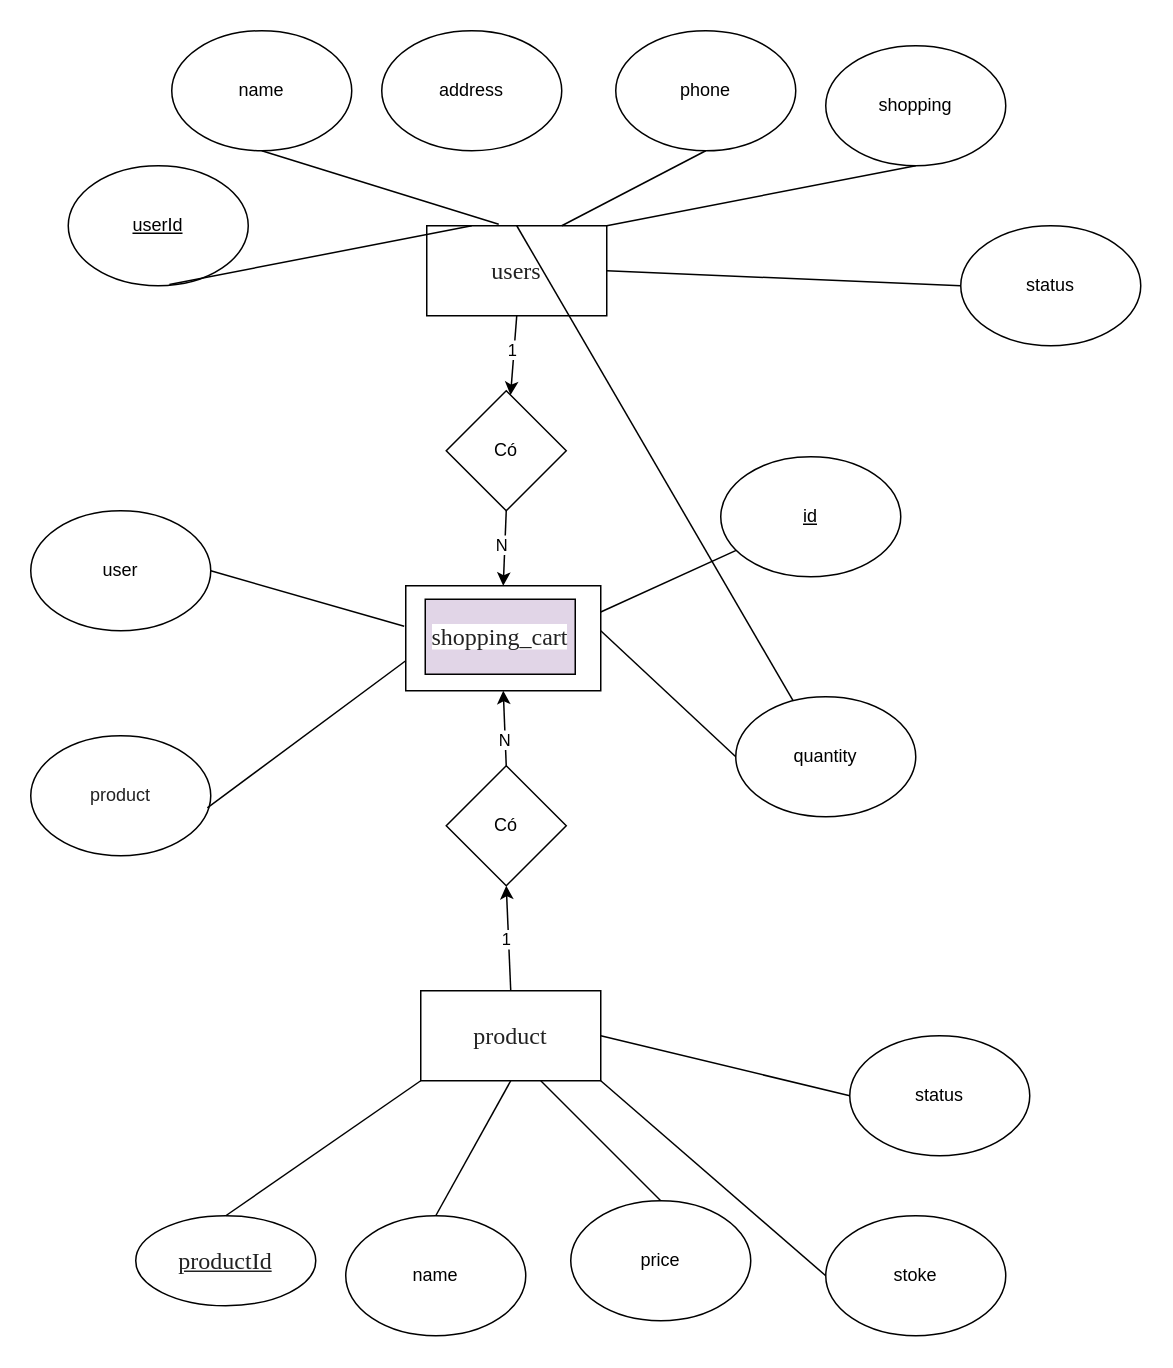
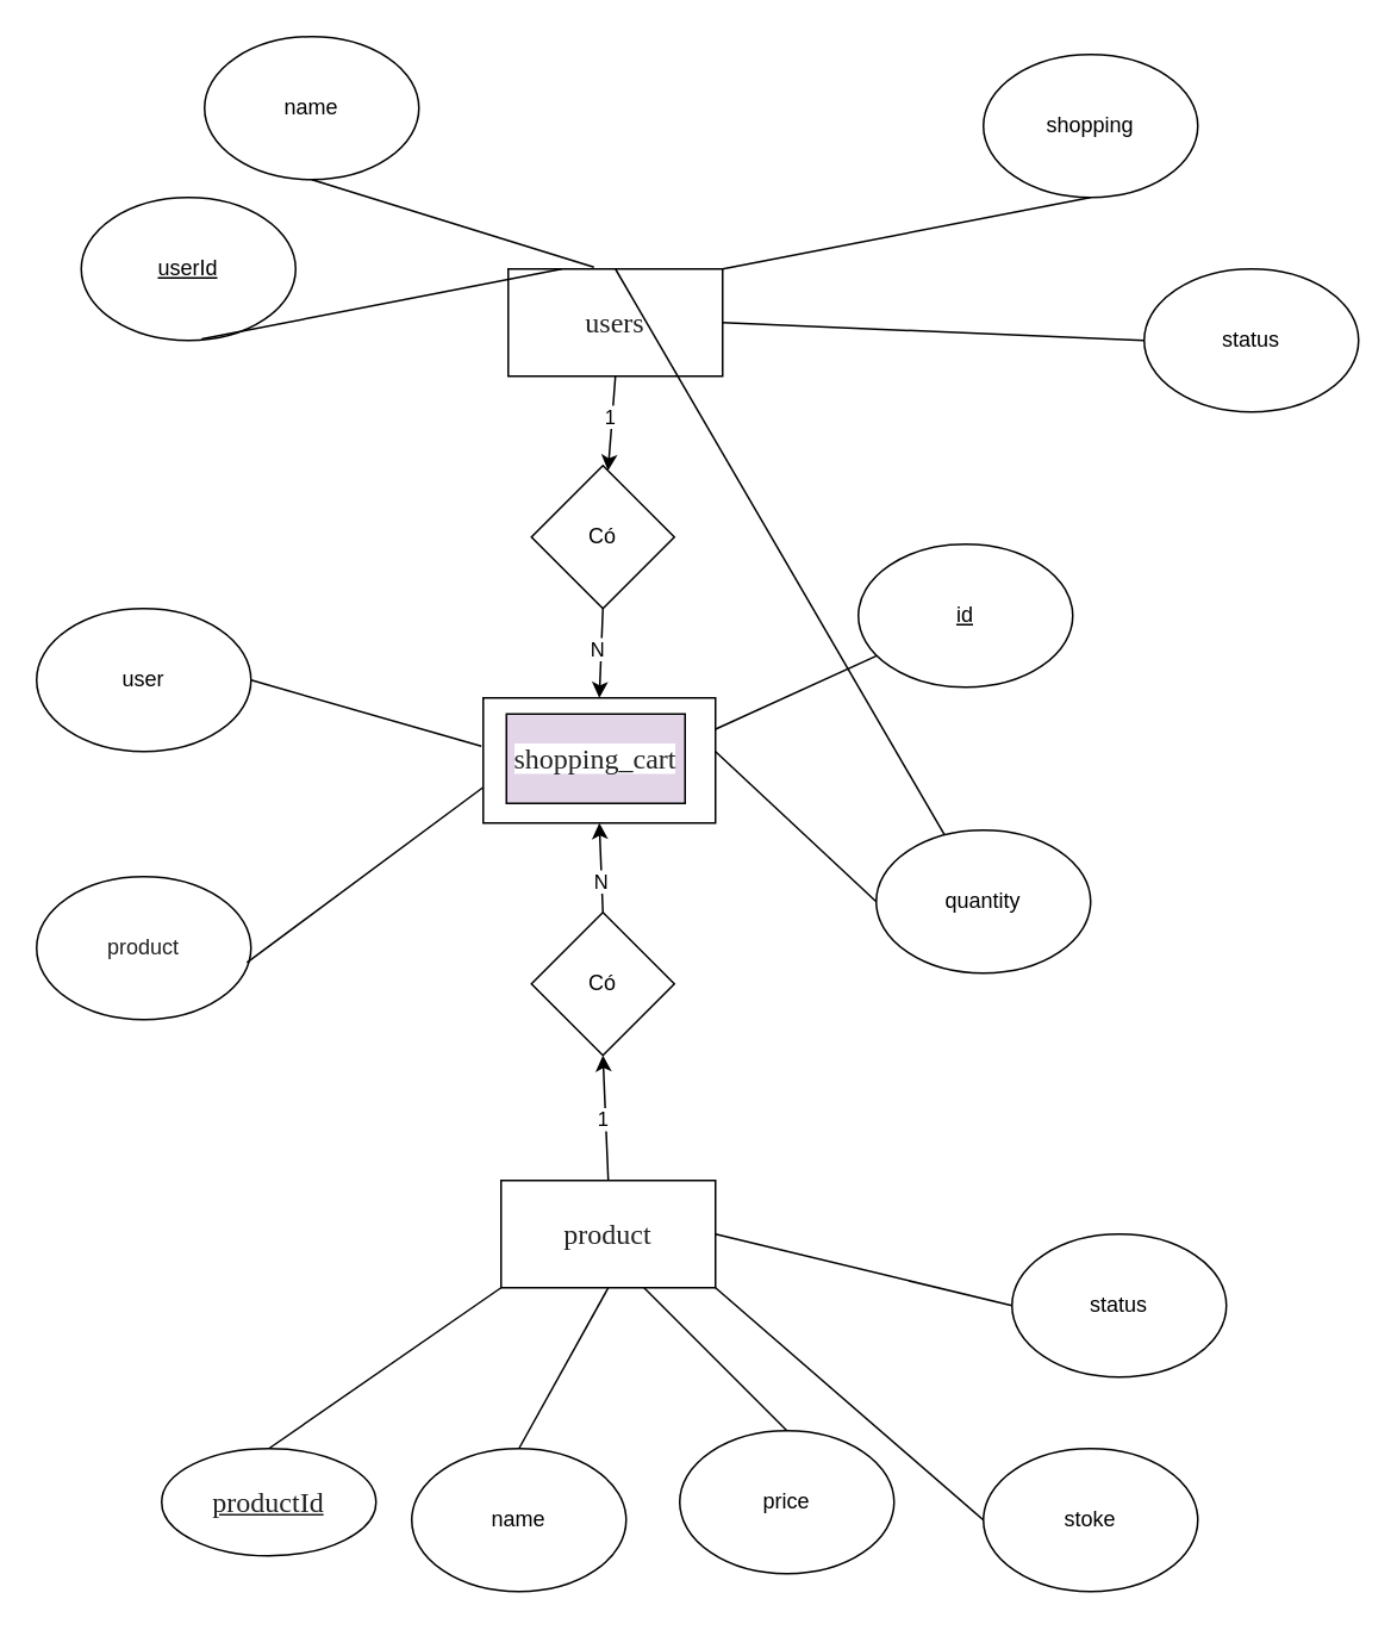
- <mxCell id="17" value="address" style="ellipse;whiteSpace=wrap;html=1;" vertex="1" parent="1"><mxGeometry x="254" y="20" width="120" height="80" as="geometry" /></mxCell>
- <mxCell id="21" value="phone" style="ellipse;whiteSpace=wrap;html=1;" vertex="1" parent="1"><mxGeometry x="410" y="20" width="120" height="80" as="geometry" /></mxCell>
- <mxCell id="20" value="" style="endArrow=none;html=1;rounded=0;exitX=0.5;exitY=1;exitDx=0;exitDy=0;entryX=0.75;entryY=0;entryDx=0;entryDy=0;" edge="1" parent="1" source="21" target="2"><mxGeometry width="50" height="50" relative="1" as="geometry"><mxPoint x="558" y="100" as="sourcePoint" /><mxPoint x="360" y="138" as="targetPoint" /></mxGeometry></mxCell>
